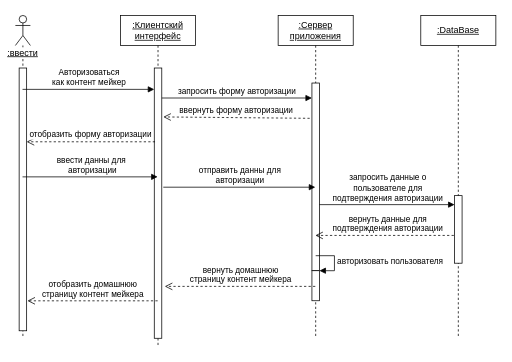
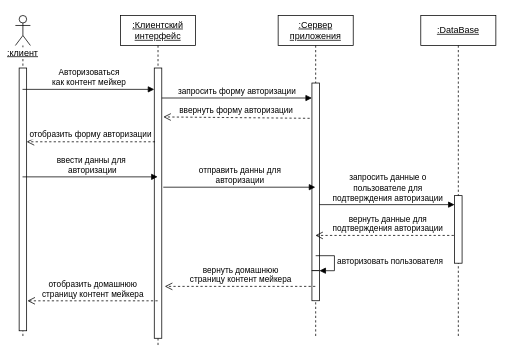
- <mxCell id="2" value="&lt;u&gt;:ввести&lt;/u&gt;" style="shape=umlLifeline;participant=umlActor;perimeter=lifelinePerimeter;whiteSpace=wrap;html=1;container=1;collapsible=0;recursiveResize=0;verticalAlign=top;spacingTop=36;labelBackgroundColor=#ffffff;outlineConnect=0;" parent="1" vertex="1"><mxGeometry x="20" y="20" width="20" height="430" as="geometry" /></mxCell>
+ <mxCell id="2" value="&lt;u&gt;:клиент&lt;/u&gt;" style="shape=umlLifeline;participant=umlActor;perimeter=lifelinePerimeter;whiteSpace=wrap;html=1;container=1;collapsible=0;recursiveResize=0;verticalAlign=top;spacingTop=36;labelBackgroundColor=#ffffff;outlineConnect=0;" parent="1" vertex="1"><mxGeometry x="20" y="20" width="20" height="430" as="geometry" /></mxCell>
